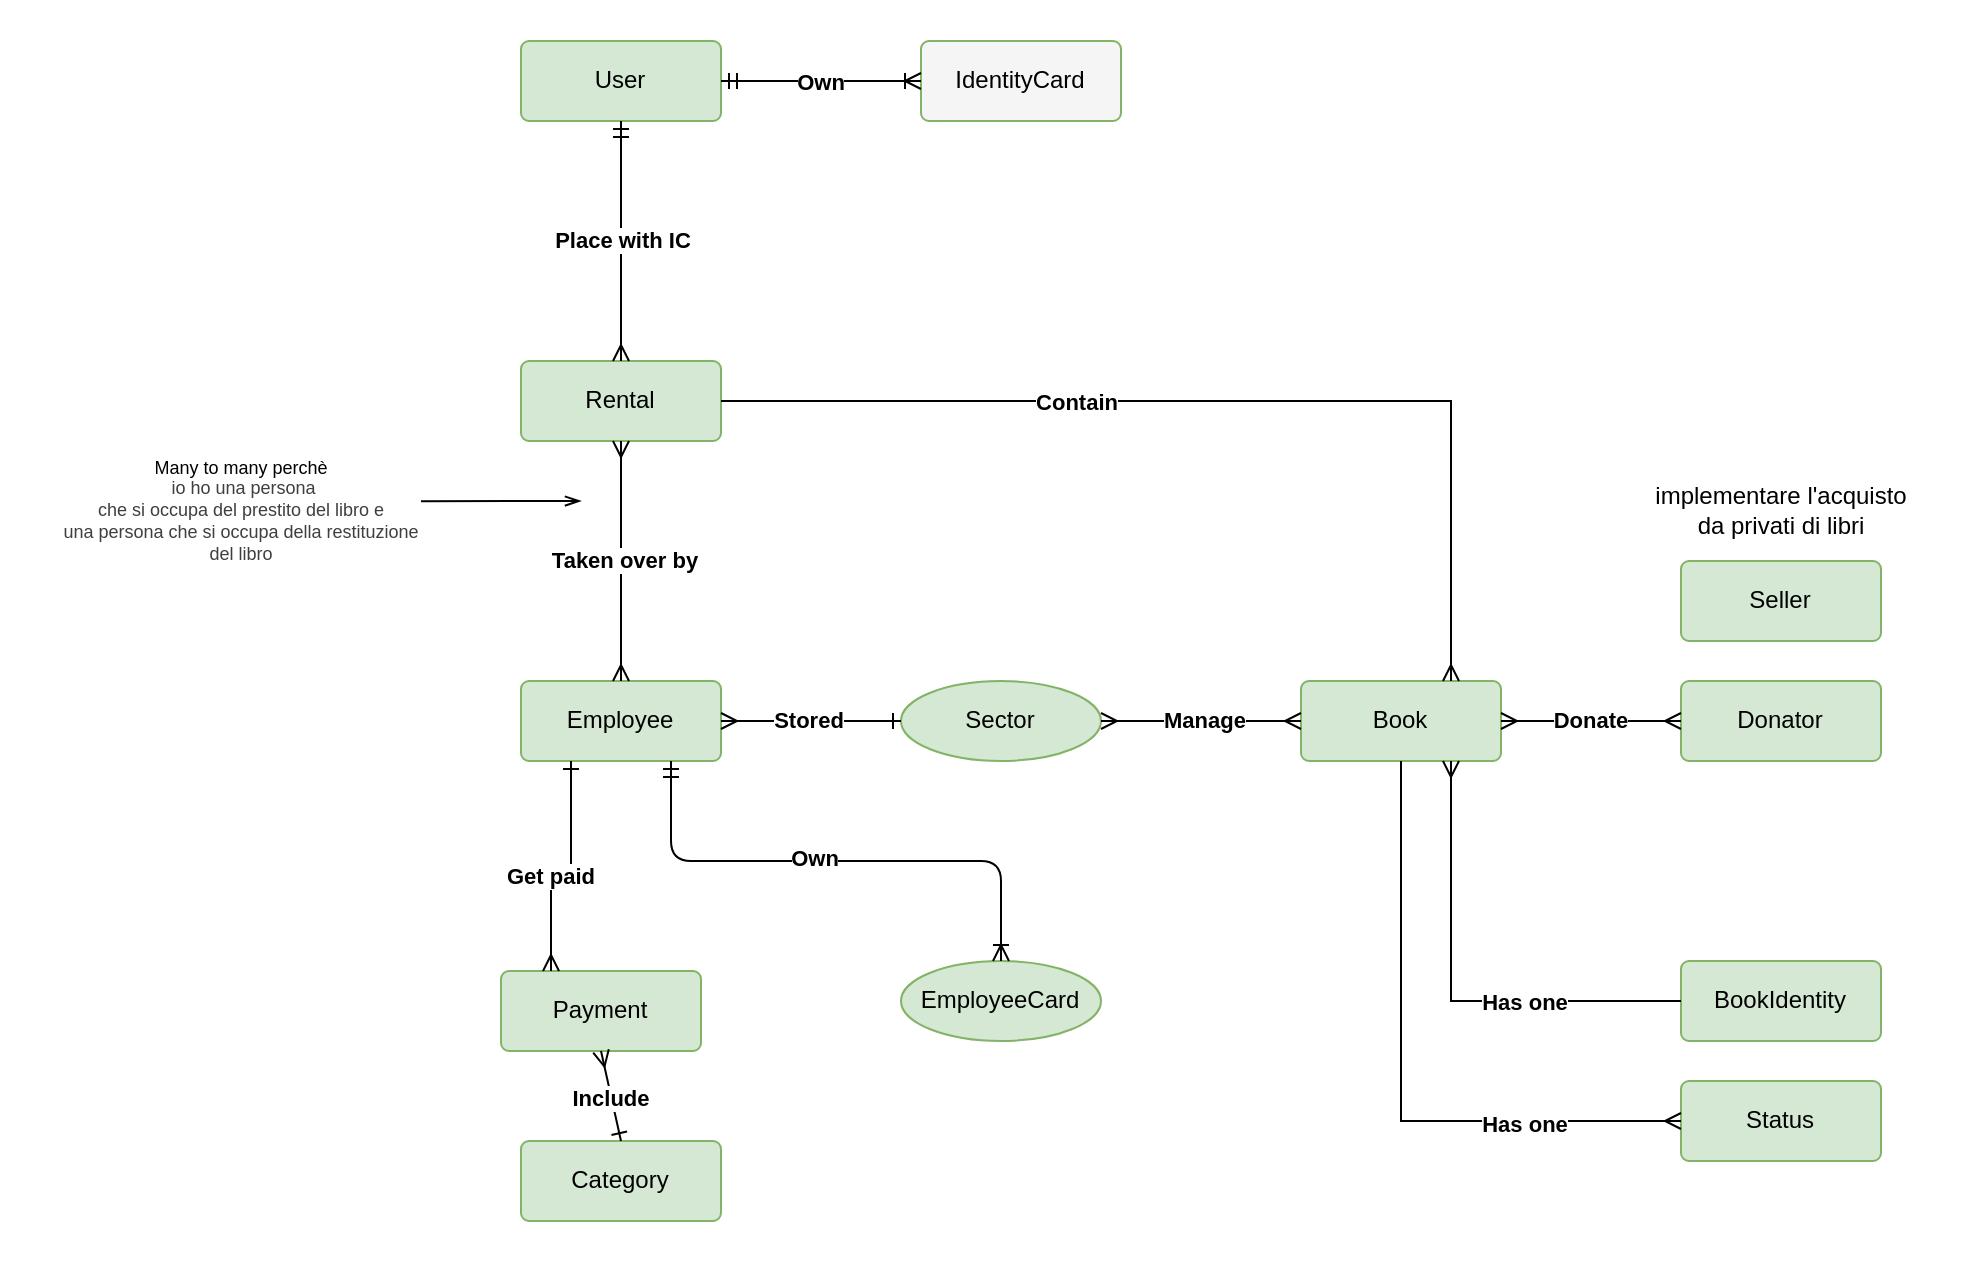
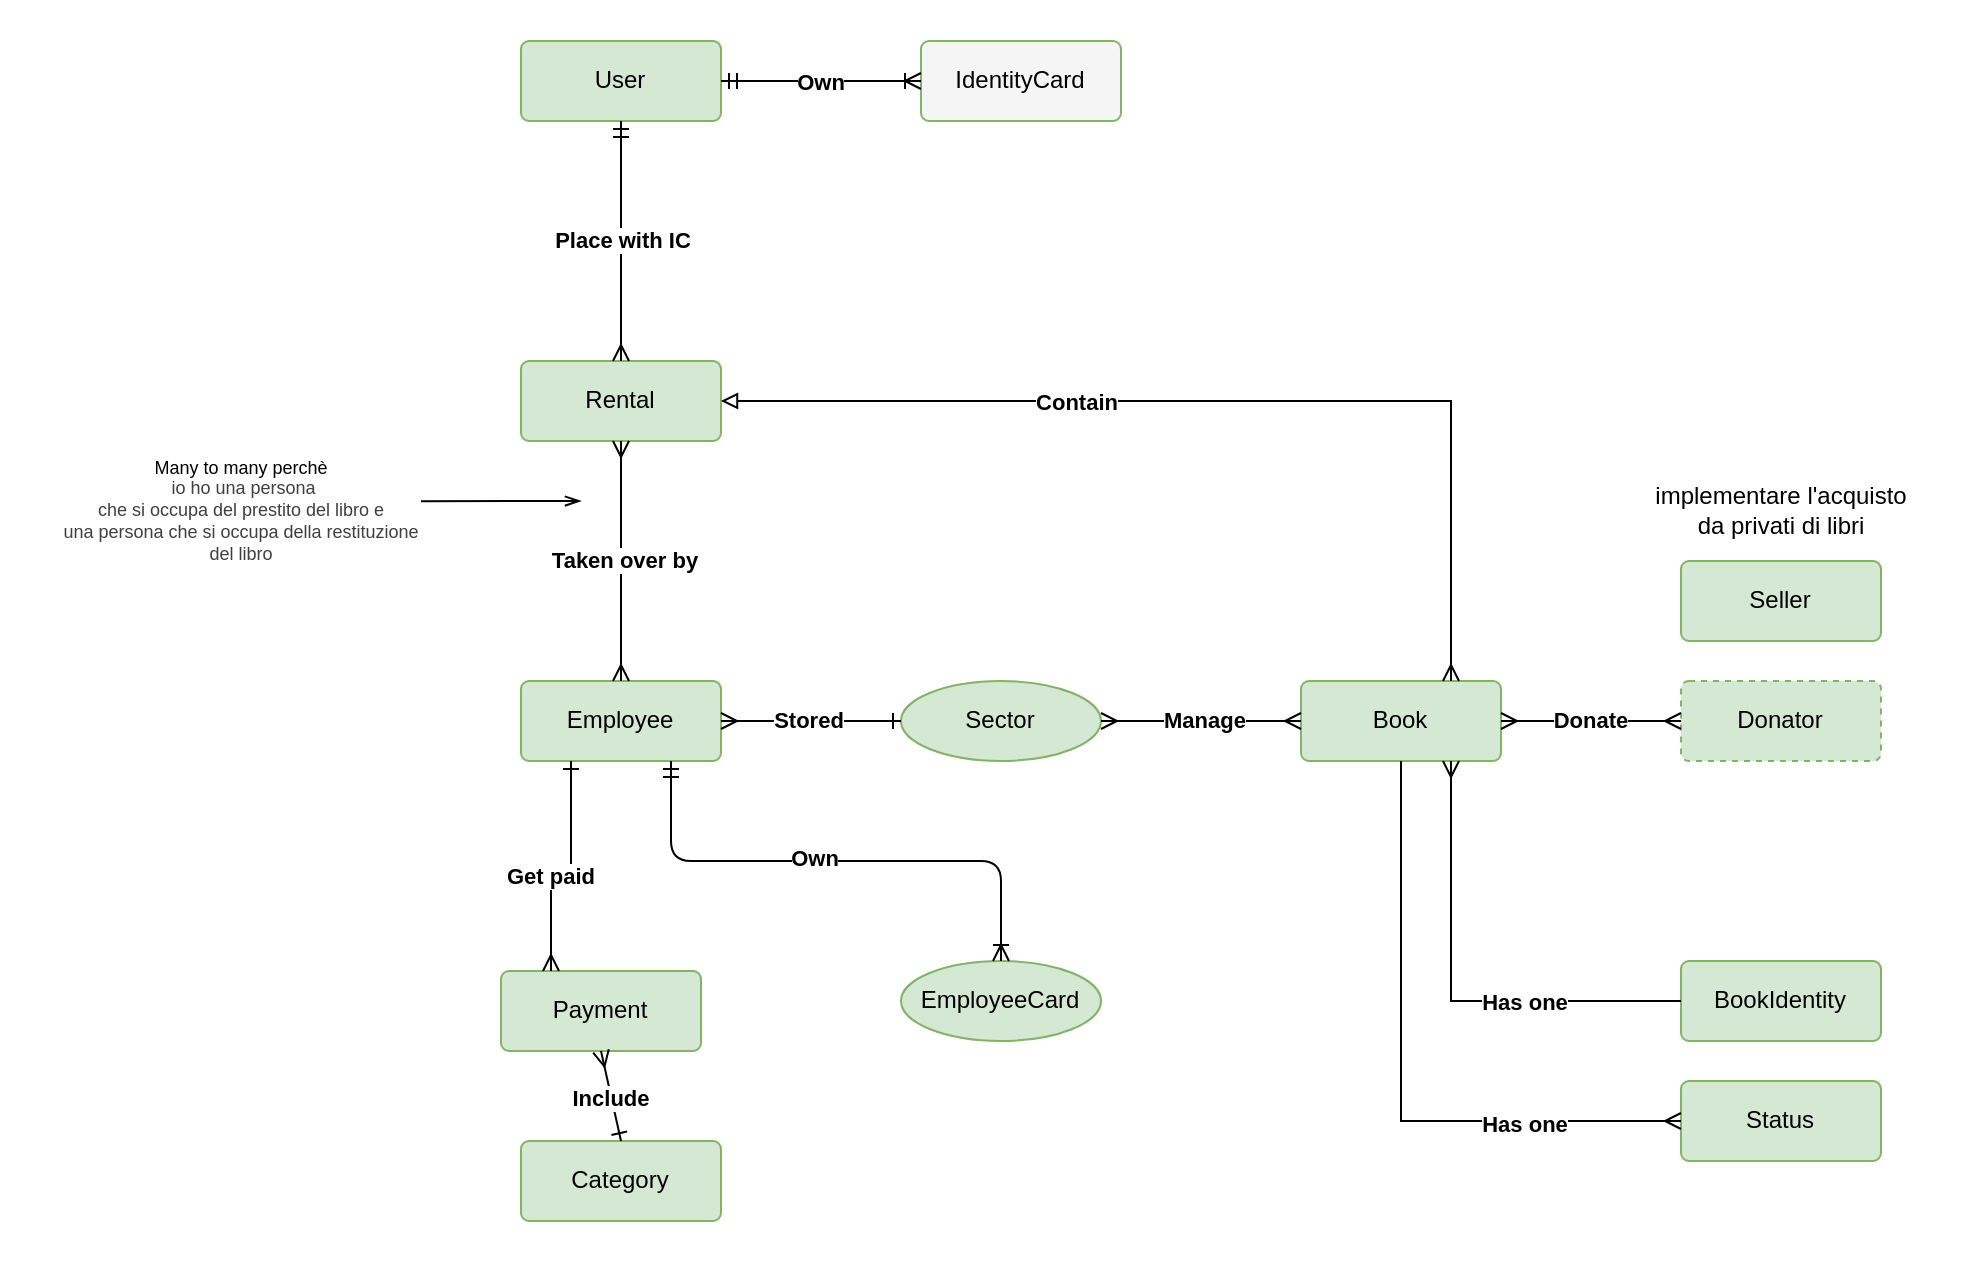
- <mxCell id="29" value="" style="endArrow=none;html=1;rounded=0;exitX=0.75;exitY=0;exitDx=0;exitDy=0;edgeStyle=orthogonalEdgeStyle;entryX=1;entryY=0.5;entryDx=0;entryDy=0;endFill=0;startArrow=ERmany;startFill=0;" parent="1" source="4" target="5" edge="1"><mxGeometry relative="1" as="geometry"><mxPoint x="650" y="-50" as="sourcePoint" /><mxPoint x="380" y="210" as="targetPoint" /><Array as="points"><mxPoint x="725" y="200" /></Array></mxGeometry></mxCell>
+ <mxCell id="29" value="" style="endArrow=block;html=1;rounded=0;exitX=0.75;exitY=0;exitDx=0;exitDy=0;edgeStyle=orthogonalEdgeStyle;entryX=1;entryY=0.5;entryDx=0;entryDy=0;endFill=0;startArrow=ERmany;startFill=0;" parent="1" source="4" target="5" edge="1"><mxGeometry relative="1" as="geometry"><mxPoint x="650" y="-50" as="sourcePoint" /><mxPoint x="380" y="210" as="targetPoint" /><Array as="points"><mxPoint x="725" y="200" /></Array></mxGeometry></mxCell>
- <mxCell id="7" value="Donator" style="rounded=1;arcSize=10;whiteSpace=wrap;html=1;align=center;fillColor=#d5e8d4;strokeColor=#82b366;" parent="1" vertex="1"><mxGeometry x="840" y="340" width="100" height="40" as="geometry" /></mxCell>
+ <mxCell id="7" value="Donator" style="rounded=1;arcSize=10;whiteSpace=wrap;html=1;align=center;fillColor=#d5e8d4;strokeColor=#82b366;dashed=1;" parent="1" vertex="1"><mxGeometry x="840" y="340" width="100" height="40" as="geometry" /></mxCell>
